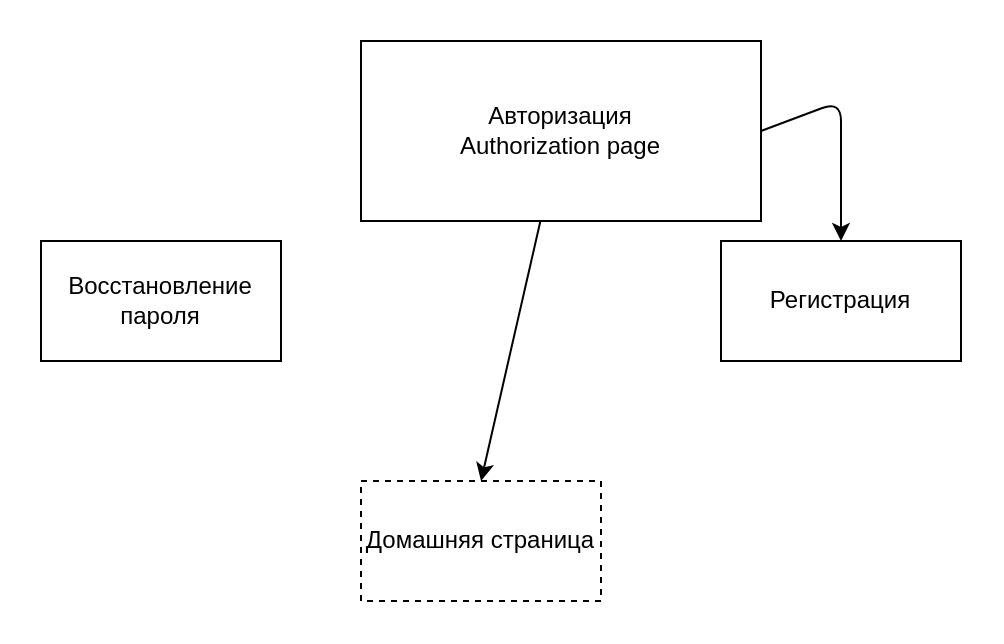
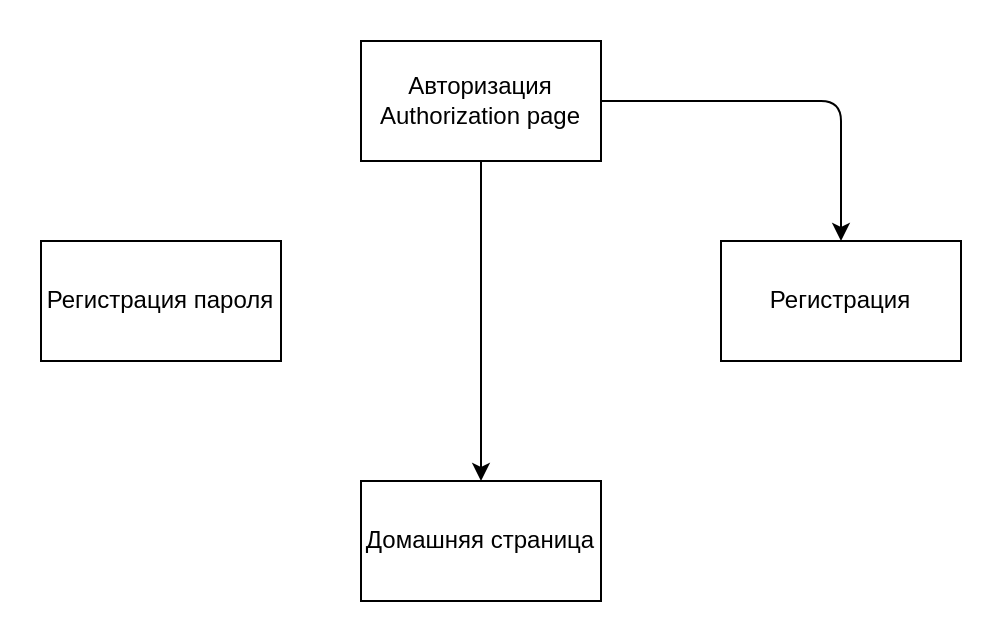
- <mxCell id="4" value="Авторизация&lt;br&gt;Authorization page" style="rounded=0;whiteSpace=wrap;html=1;" parent="1" vertex="1"><mxGeometry x="180" y="20" width="200" height="90" as="geometry" /></mxCell>
+ <mxCell id="4" value="Авторизация&lt;br&gt;Authorization page" style="rounded=0;whiteSpace=wrap;html=1;" parent="1" vertex="1"><mxGeometry x="180" y="20" width="120" height="60" as="geometry" /></mxCell>
- <mxCell id="5" value="Восстановление пароля" style="rounded=0;whiteSpace=wrap;html=1;" parent="1" vertex="1"><mxGeometry x="20" y="120" width="120" height="60" as="geometry" /></mxCell>
+ <mxCell id="5" value="Регистрация пароля" style="rounded=0;whiteSpace=wrap;html=1;" parent="1" vertex="1"><mxGeometry x="20" y="120" width="120" height="60" as="geometry" /></mxCell>
- <mxCell id="6" value="Домашняя страница" style="rounded=0;whiteSpace=wrap;html=1;dashed=1;" parent="1" vertex="1"><mxGeometry x="180" y="240" width="120" height="60" as="geometry" /></mxCell>
+ <mxCell id="6" value="Домашняя страница" style="rounded=0;whiteSpace=wrap;html=1;" parent="1" vertex="1"><mxGeometry x="180" y="240" width="120" height="60" as="geometry" /></mxCell>
